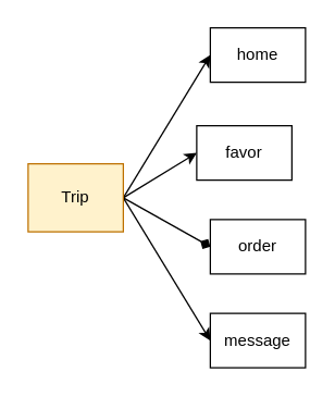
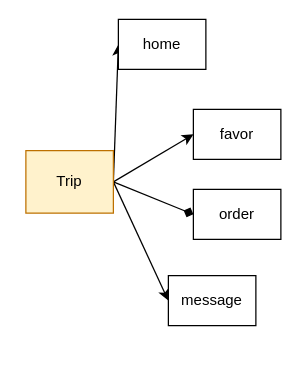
- <mxCell id="7" value="home" style="rounded=0;whiteSpace=wrap;html=1;" vertex="1" parent="1"><mxGeometry x="154" y="20" width="70" height="40" as="geometry" /></mxCell>
+ <mxCell id="7" value="home" style="rounded=0;whiteSpace=wrap;html=1;" vertex="1" parent="1"><mxGeometry x="94" y="15" width="70" height="40" as="geometry" /></mxCell>
- <mxCell id="8" value="favor" style="rounded=0;whiteSpace=wrap;html=1;" vertex="1" parent="1"><mxGeometry x="144" y="92" width="70" height="40" as="geometry" /></mxCell>
+ <mxCell id="8" value="favor" style="rounded=0;whiteSpace=wrap;html=1;" vertex="1" parent="1"><mxGeometry x="154" y="87" width="70" height="40" as="geometry" /></mxCell>
- <mxCell id="9" value="order" style="rounded=0;whiteSpace=wrap;html=1;" vertex="1" parent="1"><mxGeometry x="154" y="161" width="70" height="40" as="geometry" /></mxCell>
+ <mxCell id="9" value="order" style="rounded=0;whiteSpace=wrap;html=1;" vertex="1" parent="1"><mxGeometry x="154" y="151" width="70" height="40" as="geometry" /></mxCell>
- <mxCell id="10" value="message" style="rounded=0;whiteSpace=wrap;html=1;" vertex="1" parent="1"><mxGeometry x="154" y="230" width="70" height="40" as="geometry" /></mxCell>
+ <mxCell id="10" value="message" style="rounded=0;whiteSpace=wrap;html=1;" vertex="1" parent="1"><mxGeometry x="134" y="220" width="70" height="40" as="geometry" /></mxCell>
